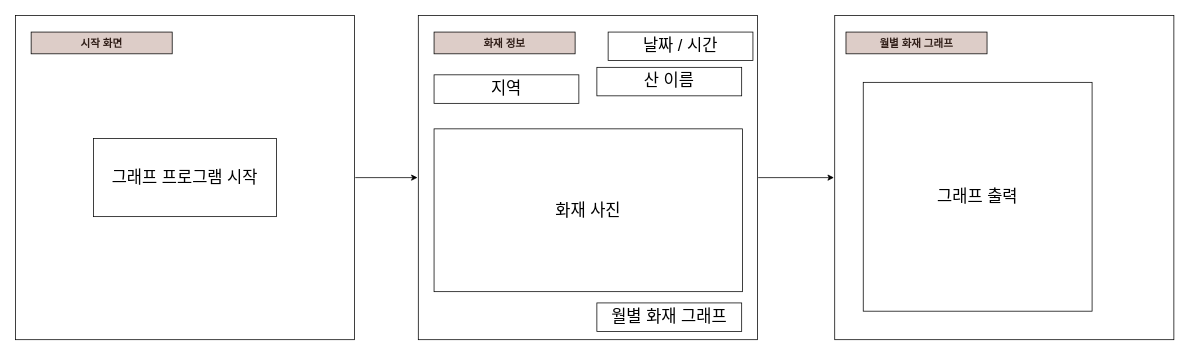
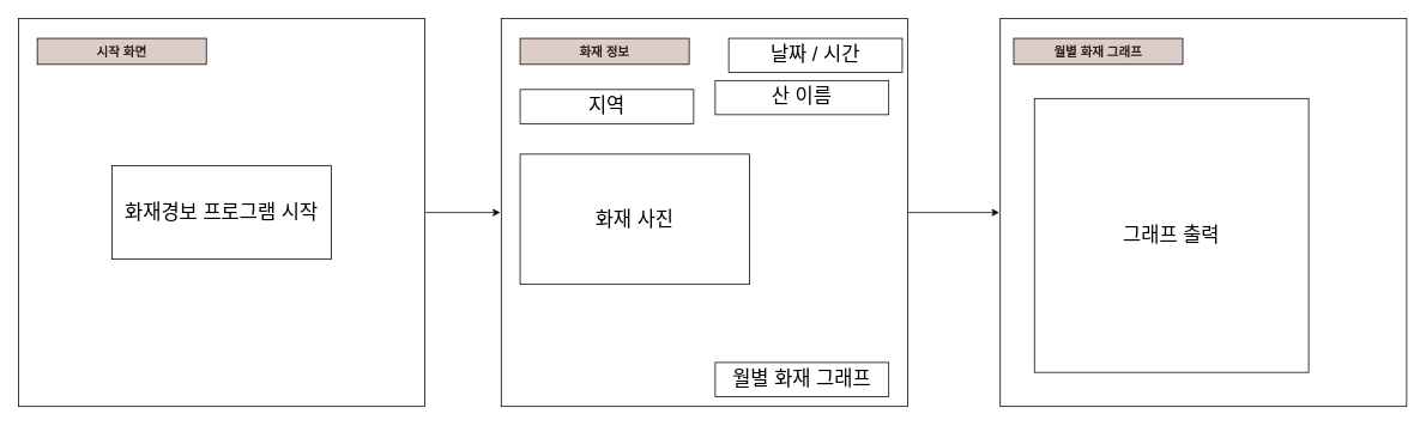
- <mxCell id="5" value="&lt;font style=&quot;font-size: 22px;&quot;&gt;그래프 프로그램 시작&lt;/font&gt;" style="rounded=0;whiteSpace=wrap;html=1;" parent="1" vertex="1"><mxGeometry x="124" y="184" width="244" height="104" as="geometry" /></mxCell>
+ <mxCell id="5" value="&lt;font style=&quot;font-size: 22px;&quot;&gt;화재경보 프로그램 시작&lt;/font&gt;" style="rounded=0;whiteSpace=wrap;html=1;" parent="1" vertex="1"><mxGeometry x="124" y="184" width="244" height="104" as="geometry" /></mxCell>
- <mxCell id="15" value="&lt;font style=&quot;font-size: 22px;&quot;&gt;화재 사진&lt;/font&gt;" style="rounded=0;whiteSpace=wrap;html=1;" vertex="1" parent="1"><mxGeometry x="578" y="171" width="411" height="217" as="geometry" /></mxCell>
+ <mxCell id="15" value="&lt;font style=&quot;font-size: 22px;&quot;&gt;화재 사진&lt;/font&gt;" style="rounded=0;whiteSpace=wrap;html=1;" vertex="1" parent="1"><mxGeometry x="578" y="171" width="255" height="145" as="geometry" /></mxCell>
